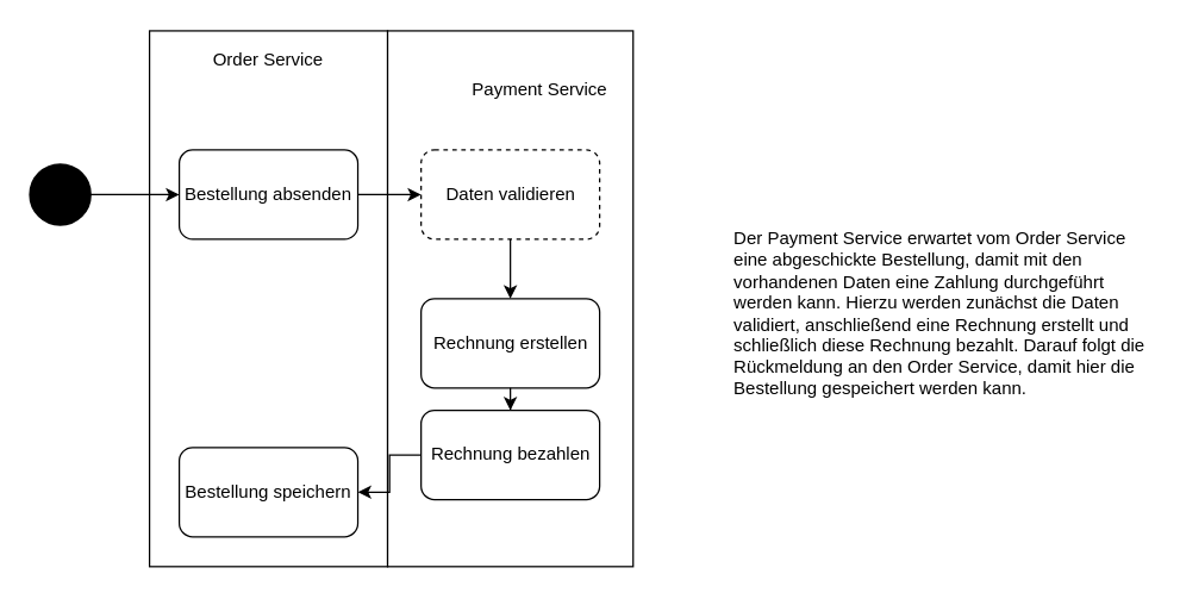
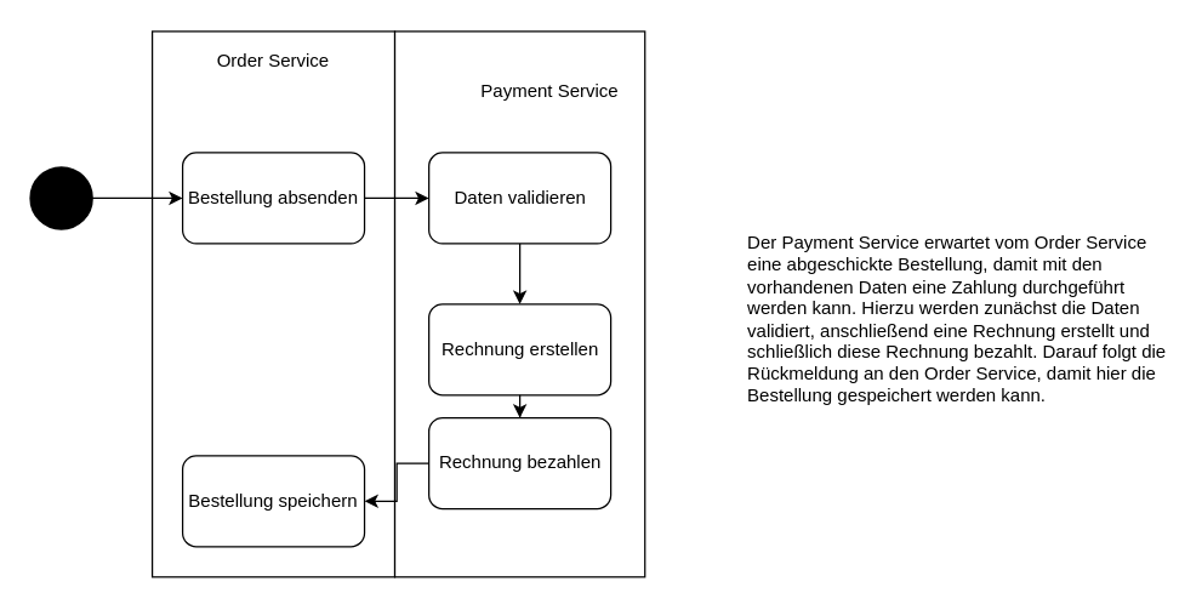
- <mxCell id="15" value="Daten validieren" style="rounded=1;whiteSpace=wrap;html=1;dashed=1;" vertex="1" parent="1"><mxGeometry x="282.5" y="100" width="120" height="60" as="geometry" /></mxCell>
+ <mxCell id="15" value="Daten validieren" style="rounded=1;whiteSpace=wrap;html=1;" vertex="1" parent="1"><mxGeometry x="282.5" y="100" width="120" height="60" as="geometry" /></mxCell>
